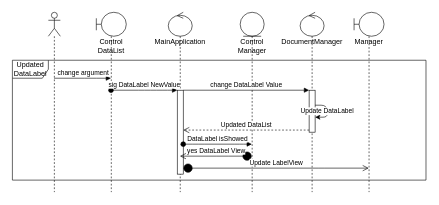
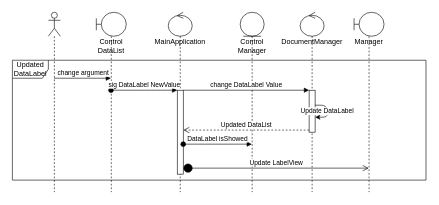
- <mxCell id="17" value="yes DataLabel View" style="html=1;verticalAlign=bottom;startArrow=circle;startFill=1;endArrow=open;startSize=6;endSize=8;" edge="1" parent="1" source="12" target="9"><mxGeometry width="80" relative="1" as="geometry"><mxPoint x="520" y="270" as="sourcePoint" /><mxPoint x="440" y="270" as="targetPoint" /><Array as="points"><mxPoint x="370" y="260" /></Array><mxPoint as="offset" /></mxGeometry></mxCell>
